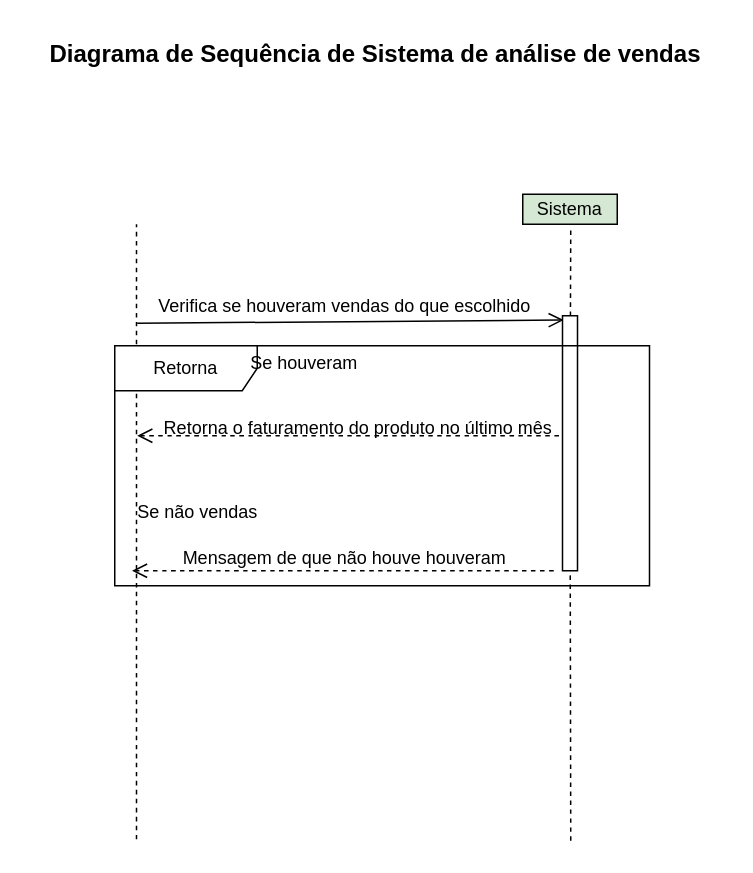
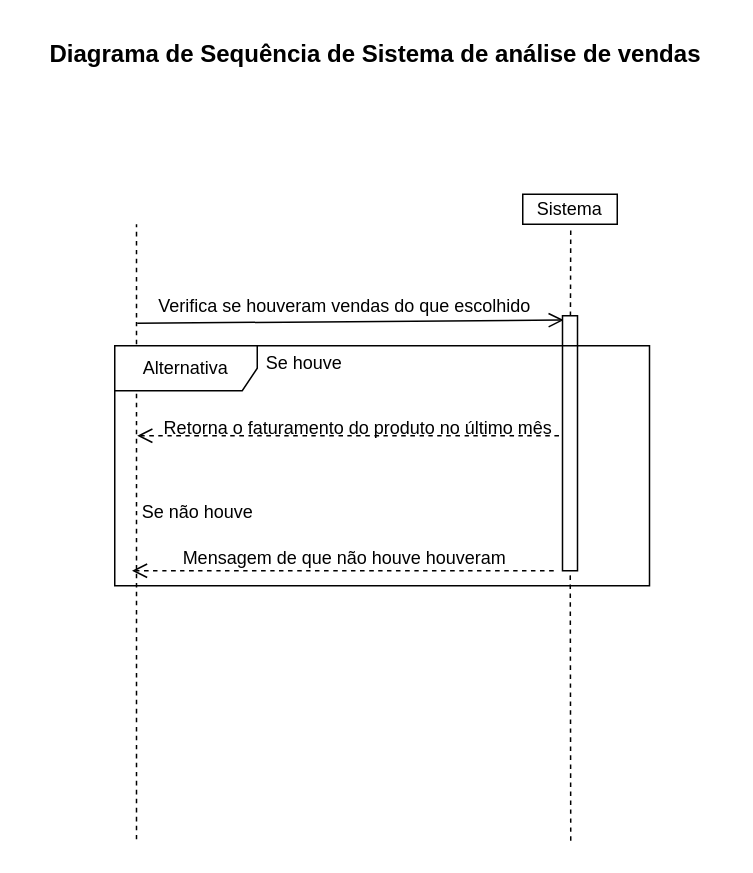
- <mxCell id="4" value="Sistema" style="rounded=0;whiteSpace=wrap;html=1;fillColor=#d5e8d4;" vertex="1" parent="1"><mxGeometry x="348" y="129" width="63" height="20" as="geometry" /></mxCell>
+ <mxCell id="4" value="Sistema" style="rounded=0;whiteSpace=wrap;html=1;" vertex="1" parent="1"><mxGeometry x="348" y="129" width="63" height="20" as="geometry" /></mxCell>
- <mxCell id="12" value="&lt;font style=&quot;font-size: 12px;&quot;&gt;Se houveram&lt;/font&gt;" style="text;html=1;align=center;verticalAlign=middle;whiteSpace=wrap;rounded=0;fontSize=16;" vertex="1" parent="1"><mxGeometry x="131" y="225" width="143" height="30" as="geometry" /></mxCell>
+ <mxCell id="12" value="&lt;font style=&quot;font-size: 12px;&quot;&gt;Se houve&lt;/font&gt;" style="text;html=1;align=center;verticalAlign=middle;whiteSpace=wrap;rounded=0;fontSize=16;" vertex="1" parent="1"><mxGeometry x="131" y="225" width="143" height="30" as="geometry" /></mxCell>
- <mxCell id="11" value="Retorna" style="shape=umlFrame;whiteSpace=wrap;html=1;pointerEvents=0;width=95;height=30;" vertex="1" parent="1"><mxGeometry x="76" y="230" width="356.5" height="160" as="geometry" /></mxCell>
+ <mxCell id="11" value="Alternativa" style="shape=umlFrame;whiteSpace=wrap;html=1;pointerEvents=0;width=95;height=30;" vertex="1" parent="1"><mxGeometry x="76" y="230" width="356.5" height="160" as="geometry" /></mxCell>
- <mxCell id="14" value="&lt;font style=&quot;font-size: 12px;&quot;&gt;Se não vendas&lt;/font&gt;" style="text;html=1;align=center;verticalAlign=middle;whiteSpace=wrap;rounded=0;fontSize=16;" vertex="1" parent="1"><mxGeometry x="60" y="324" width="143" height="30" as="geometry" /></mxCell>
+ <mxCell id="14" value="&lt;font style=&quot;font-size: 12px;&quot;&gt;Se não houve&lt;/font&gt;" style="text;html=1;align=center;verticalAlign=middle;whiteSpace=wrap;rounded=0;fontSize=16;" vertex="1" parent="1"><mxGeometry x="60" y="324" width="143" height="30" as="geometry" /></mxCell>
